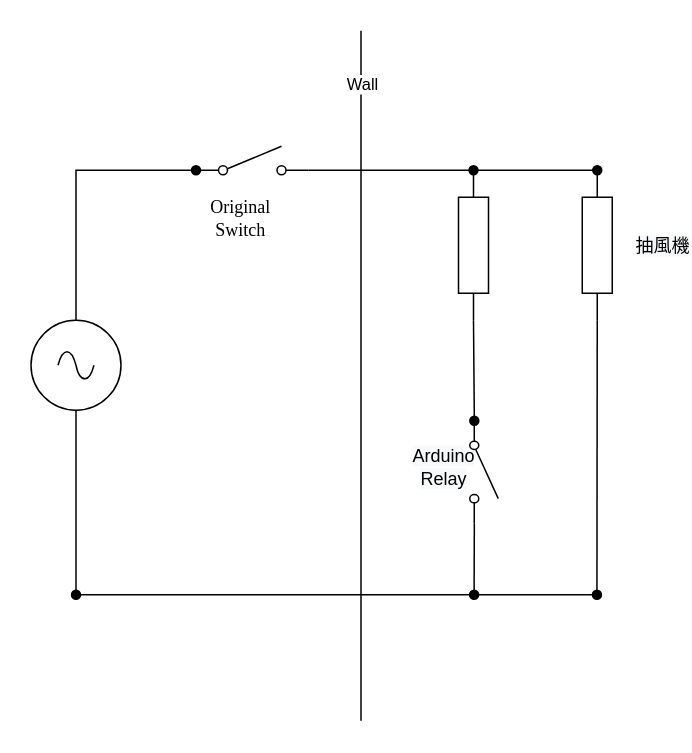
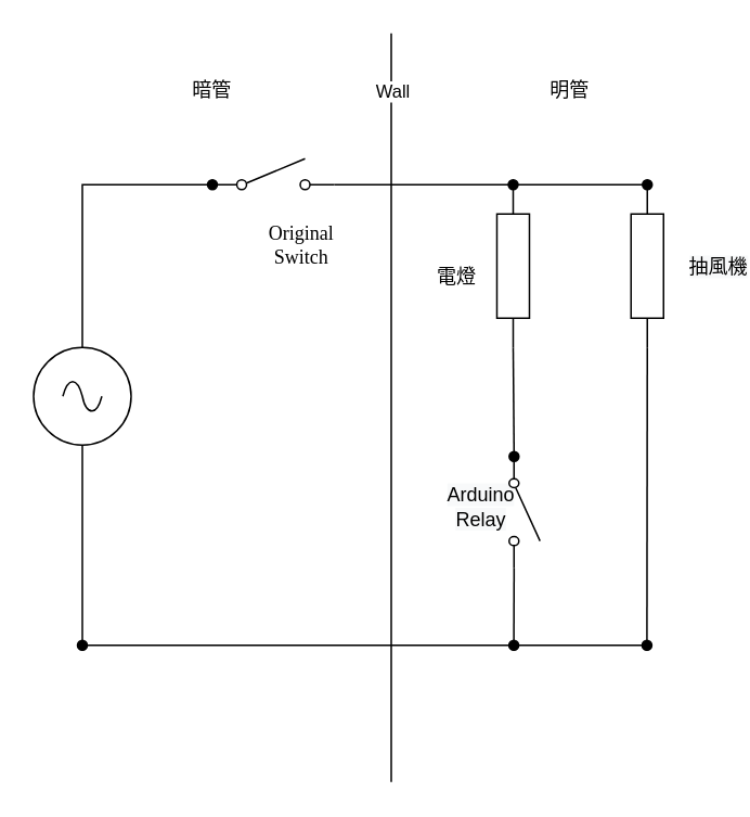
+ <mxCell id="8" value="暗管" style="text;html=1;strokeColor=none;fillColor=none;align=center;verticalAlign=middle;whiteSpace=wrap;rounded=0;" parent="1" vertex="1"><mxGeometry x="100" y="40" width="60" height="30" as="geometry" /></mxCell>
+ <mxCell id="7" value="明管" style="text;html=1;strokeColor=none;fillColor=none;align=center;verticalAlign=middle;whiteSpace=wrap;rounded=0;" parent="1" vertex="1"><mxGeometry x="320" y="40" width="60" height="30" as="geometry" /></mxCell>
- <mxCell id="24" value="Original Switch" style="text;html=1;strokeColor=none;fillColor=none;align=center;verticalAlign=middle;whiteSpace=wrap;rounded=0;fontFamily=Times New Roman;fontSize=12;" parent="1" vertex="1"><mxGeometry x="130" y="130" width="60" height="30" as="geometry" /></mxCell>
+ <mxCell id="24" value="Original Switch" style="text;html=1;strokeColor=none;fillColor=none;align=center;verticalAlign=middle;whiteSpace=wrap;rounded=0;fontFamily=Times New Roman;fontSize=12;" parent="1" vertex="1"><mxGeometry x="155" y="135" width="60" height="30" as="geometry" /></mxCell>
+ <mxCell id="23" value="電燈&lt;br&gt;" style="text;html=1;align=center;verticalAlign=middle;resizable=0;points=[];autosize=1;strokeColor=none;fillColor=none;fontSize=12;fontFamily=Times New Roman;" parent="1" vertex="1"><mxGeometry x="260" y="160" width="40" height="20" as="geometry" /></mxCell>
